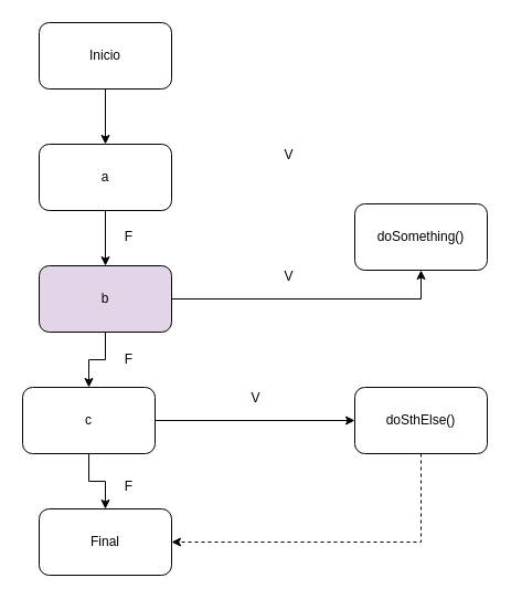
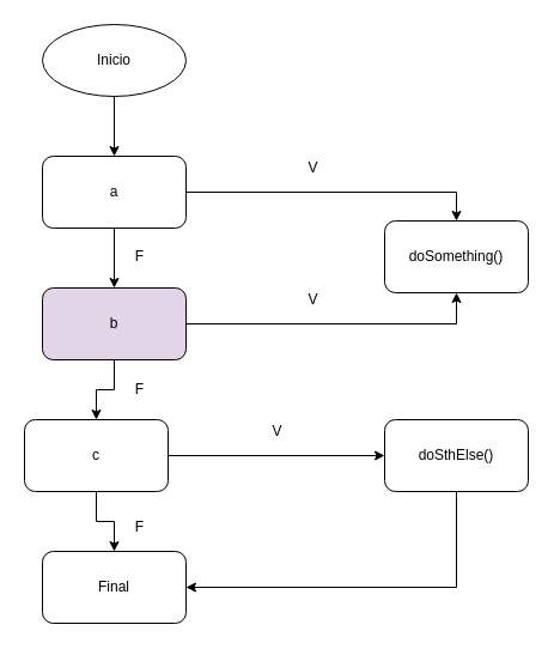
- <mxCell id="3" value="Inicio" style="rounded=1;whiteSpace=wrap;html=1;" vertex="1" parent="1"><mxGeometry x="35" y="20" width="120" height="60" as="geometry" /></mxCell>
+ <mxCell id="3" value="Inicio" style="ellipse;whiteSpace=wrap;html=1;" vertex="1" parent="1"><mxGeometry x="35" y="20" width="120" height="60" as="geometry" /></mxCell>
+ <mxCell id="5" style="edgeStyle=orthogonalEdgeStyle;rounded=0;orthogonalLoop=1;jettySize=auto;html=1;exitX=1;exitY=0.5;exitDx=0;exitDy=0;entryX=0.5;entryY=0;entryDx=0;entryDy=0;" edge="1" parent="1" source="6" target="14"><mxGeometry relative="1" as="geometry" /></mxCell>
- <mxCell id="19" style="edgeStyle=orthogonalEdgeStyle;rounded=0;orthogonalLoop=1;jettySize=auto;html=1;exitX=0.5;exitY=1;exitDx=0;exitDy=0;entryX=1;entryY=0.5;entryDx=0;entryDy=0;dashed=1;" edge="1" parent="1" source="20" target="13"><mxGeometry relative="1" as="geometry" /></mxCell>
+ <mxCell id="19" style="edgeStyle=orthogonalEdgeStyle;rounded=0;orthogonalLoop=1;jettySize=auto;html=1;exitX=0.5;exitY=1;exitDx=0;exitDy=0;entryX=1;entryY=0.5;entryDx=0;entryDy=0;" edge="1" parent="1" source="20" target="13"><mxGeometry relative="1" as="geometry" /></mxCell>
